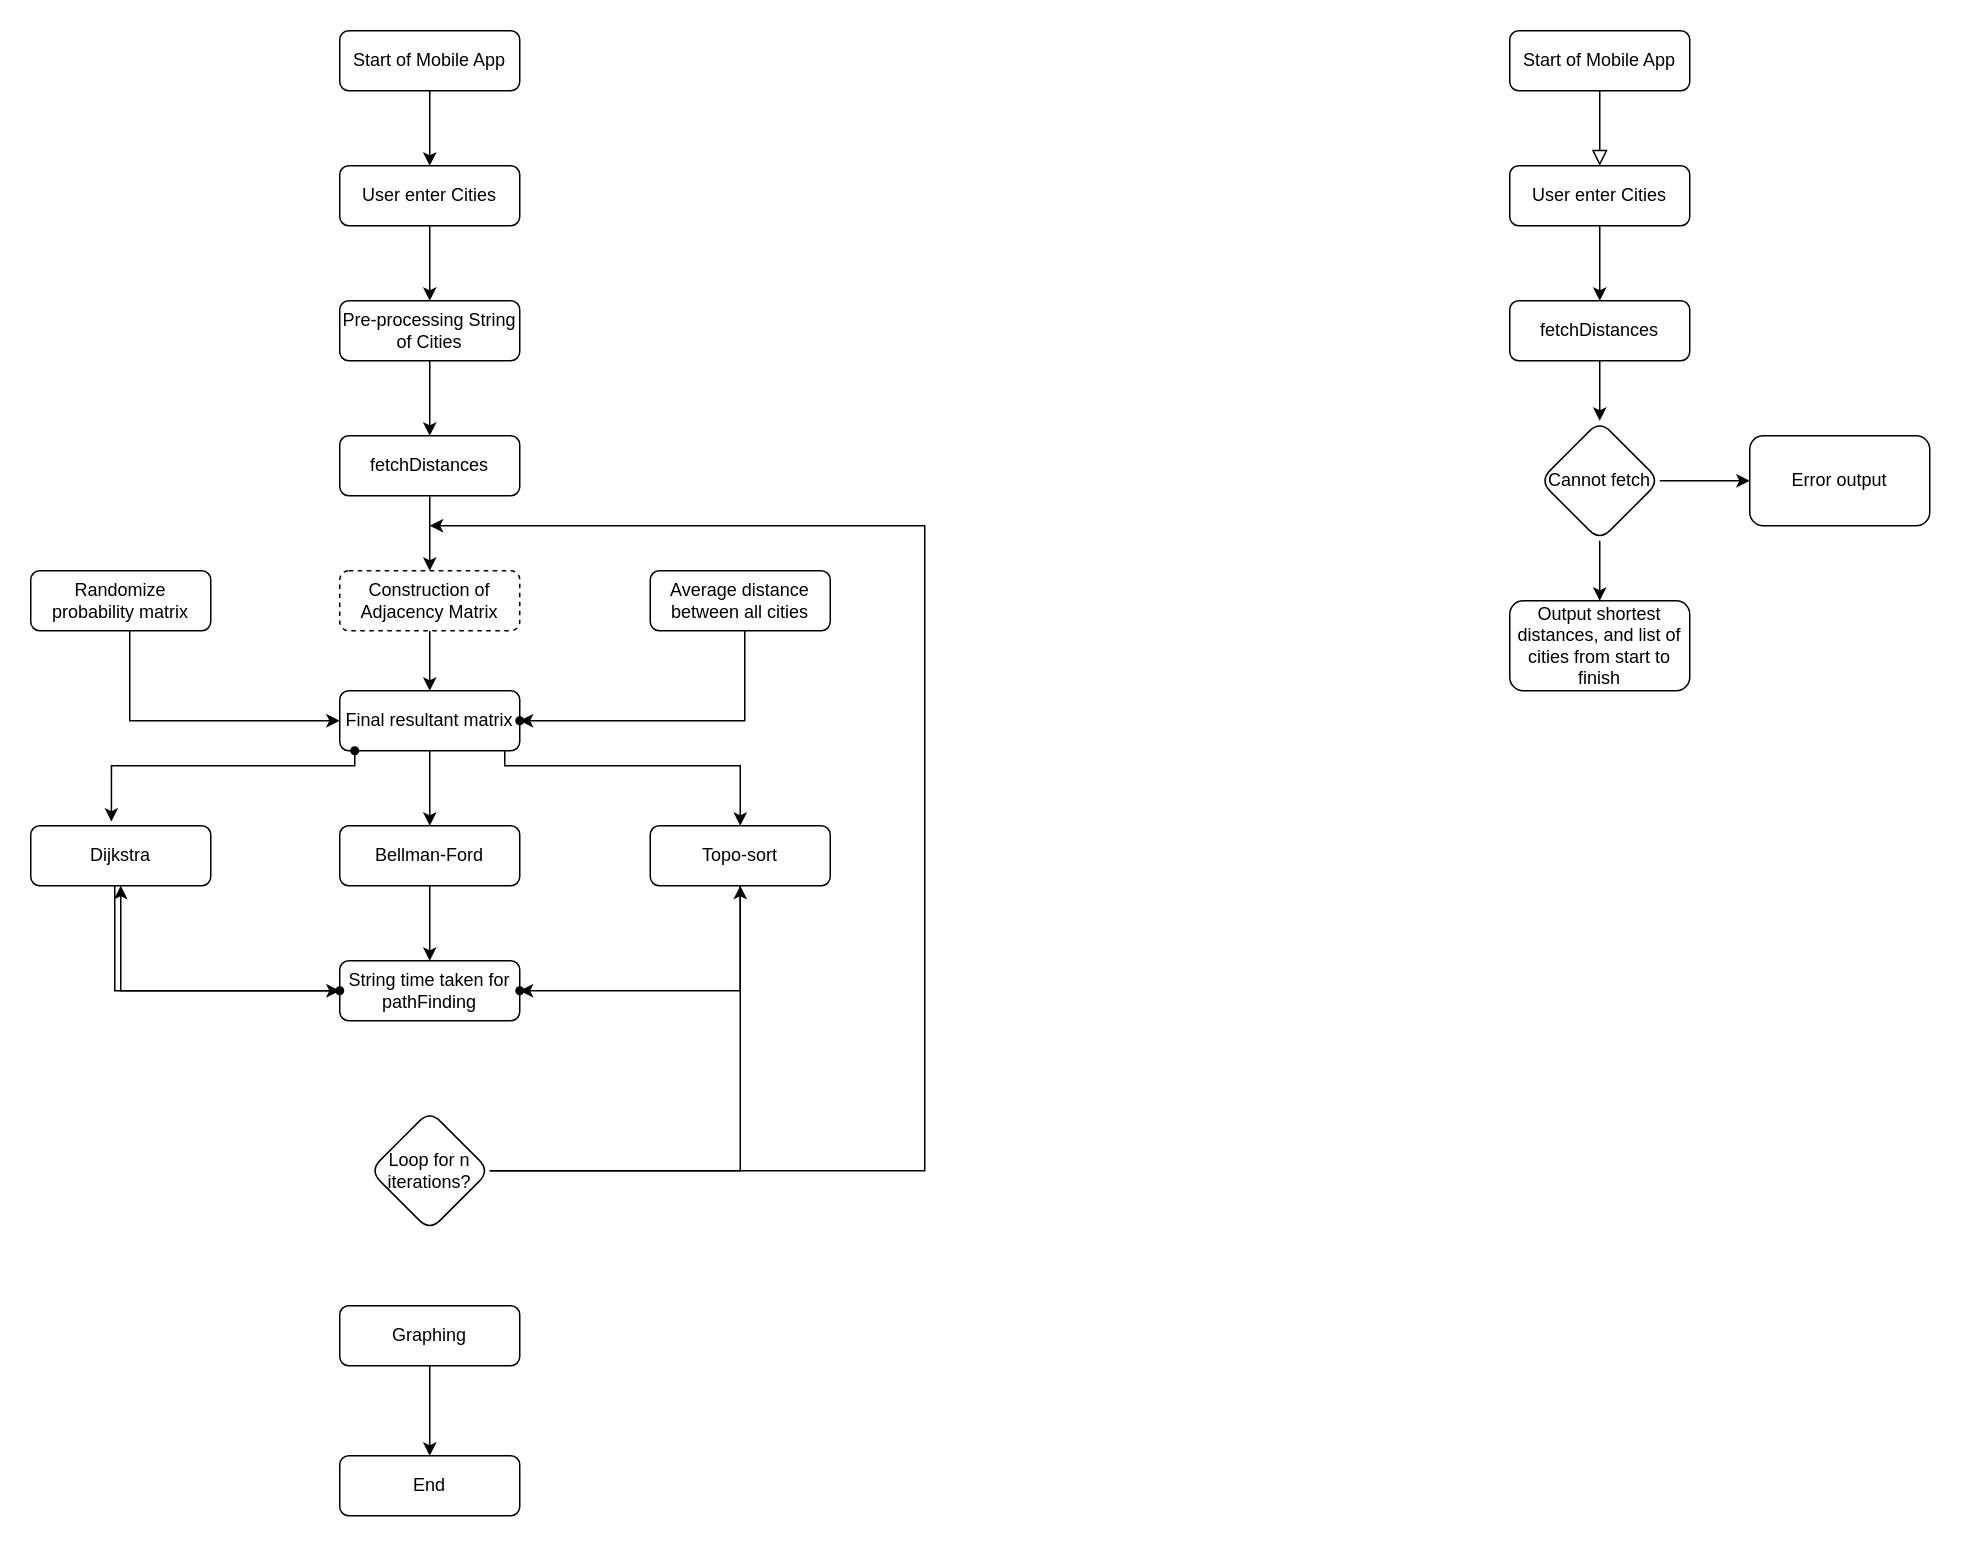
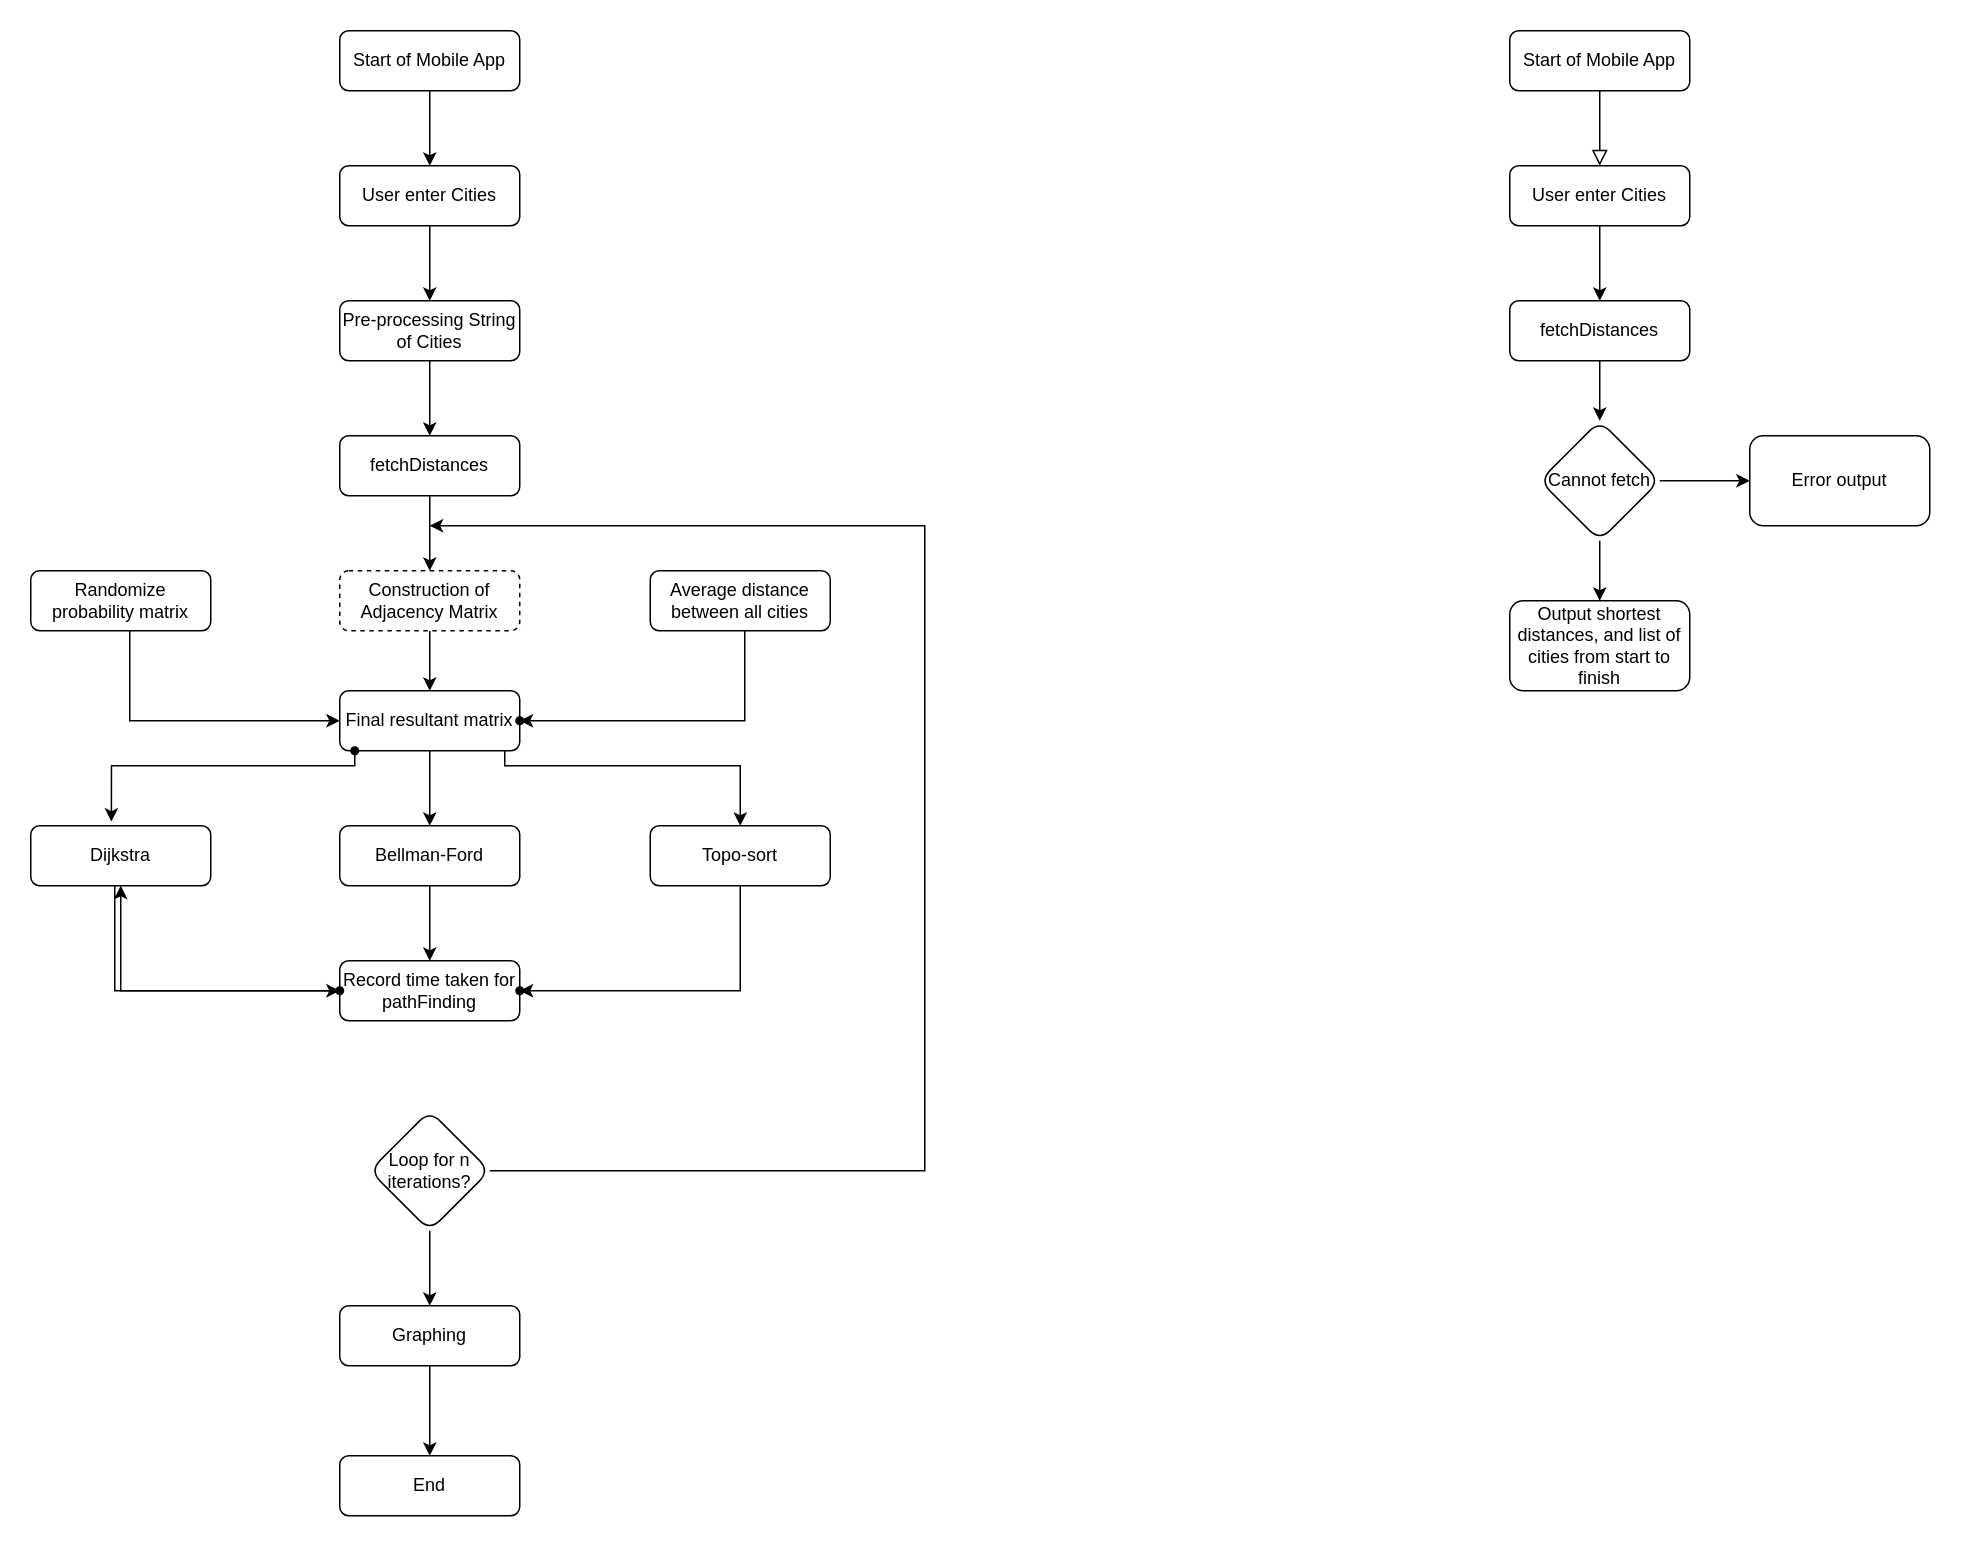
- <mxCell id="40" value="String time taken for pathFinding" style="rounded=1;whiteSpace=wrap;html=1;fontSize=12;glass=0;strokeWidth=1;shadow=0;" vertex="1" parent="1"><mxGeometry x="226" y="640" width="120" height="40" as="geometry" /></mxCell>
+ <mxCell id="40" value="Record time taken for pathFinding" style="rounded=1;whiteSpace=wrap;html=1;fontSize=12;glass=0;strokeWidth=1;shadow=0;" vertex="1" parent="1"><mxGeometry x="226" y="640" width="120" height="40" as="geometry" /></mxCell>
- <mxCell id="44" value="" style="edgeStyle=orthogonalEdgeStyle;rounded=0;orthogonalLoop=1;jettySize=auto;html=1;" edge="1" parent="1" source="45" target="35"><mxGeometry relative="1" as="geometry" /></mxCell>
+ <mxCell id="44" value="" style="edgeStyle=orthogonalEdgeStyle;rounded=0;orthogonalLoop=1;jettySize=auto;html=1;" edge="1" parent="1" source="45" target="47"><mxGeometry relative="1" as="geometry" /></mxCell>
